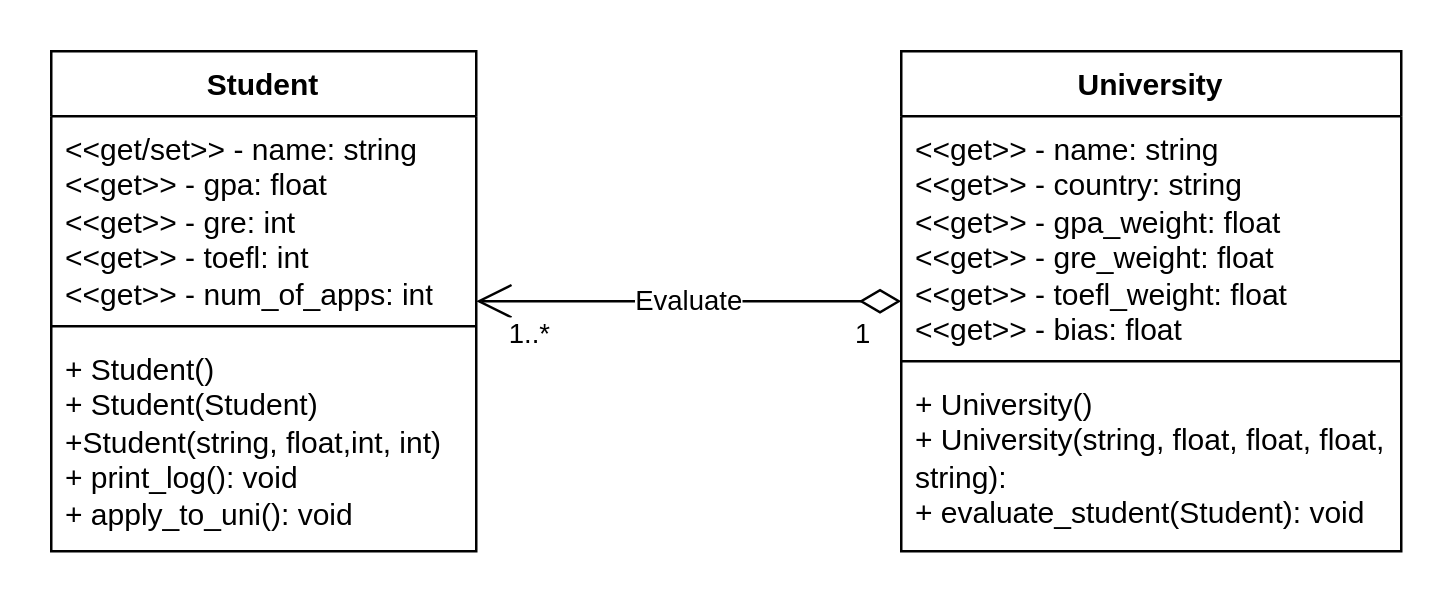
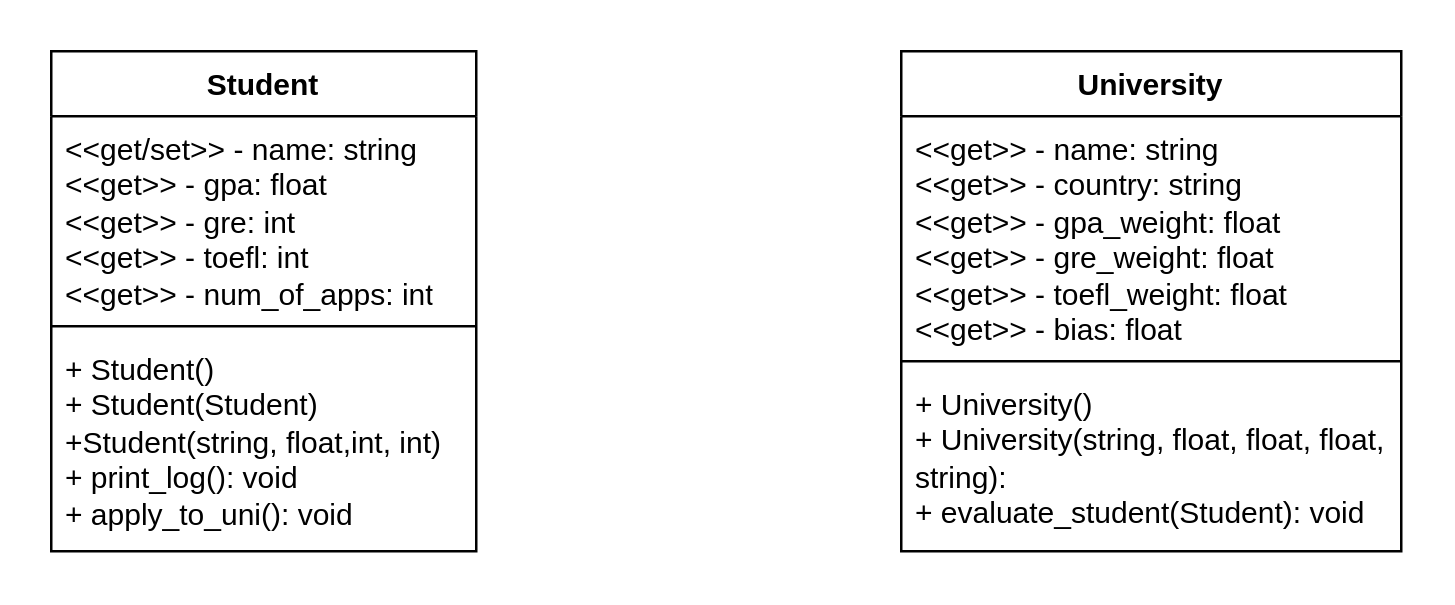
- <mxCell id="10" value="Evaluate" style="endArrow=open;html=1;endSize=12;startArrow=diamondThin;startSize=14;startFill=0;edgeStyle=orthogonalEdgeStyle;rounded=0;" edge="1" parent="1" source="6" target="2"><mxGeometry relative="1" as="geometry"><mxPoint x="180" y="150" as="sourcePoint" /><mxPoint x="340" y="150" as="targetPoint" /></mxGeometry></mxCell>
- <mxCell id="11" value="1" style="edgeLabel;resizable=0;html=1;align=left;verticalAlign=top;" connectable="0" vertex="1" parent="10"><mxGeometry x="-1" relative="1" as="geometry"><mxPoint x="-20" as="offset" /></mxGeometry></mxCell>
- <mxCell id="12" value="1..*" style="edgeLabel;resizable=0;html=1;align=right;verticalAlign=top;" connectable="0" vertex="1" parent="10"><mxGeometry x="1" relative="1" as="geometry"><mxPoint x="30" as="offset" /></mxGeometry></mxCell>
